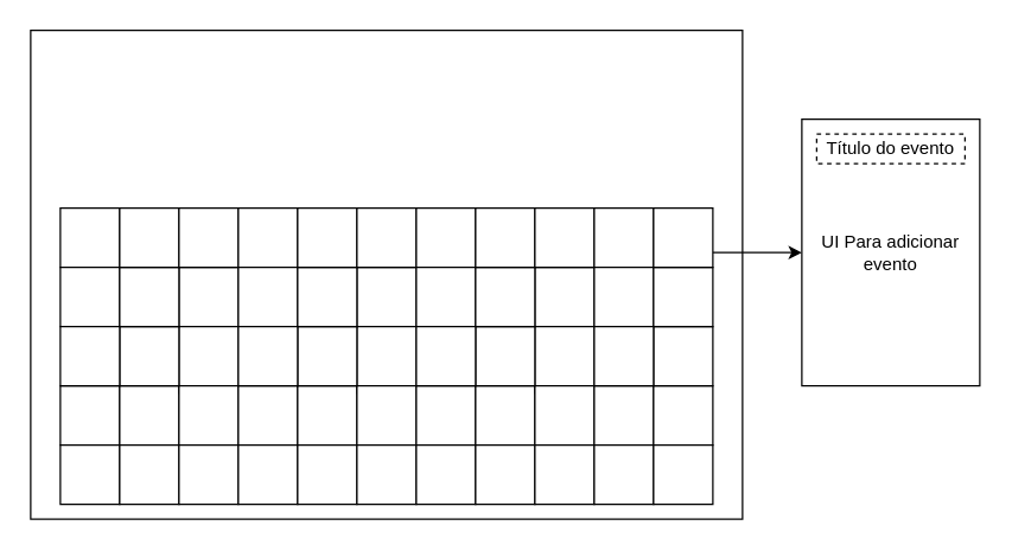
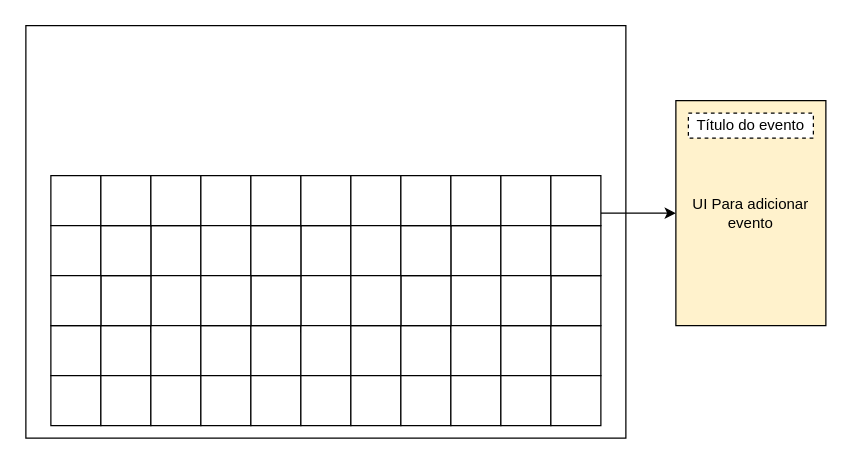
- <mxCell id="59" value="UI Para adicionar&lt;br&gt;evento" style="rounded=0;whiteSpace=wrap;html=1;" vertex="1" parent="1"><mxGeometry x="540" y="80" width="120" height="180" as="geometry" /></mxCell>
+ <mxCell id="59" value="UI Para adicionar&lt;br&gt;evento" style="rounded=0;whiteSpace=wrap;html=1;fillColor=#fff2cc;" vertex="1" parent="1"><mxGeometry x="540" y="80" width="120" height="180" as="geometry" /></mxCell>
